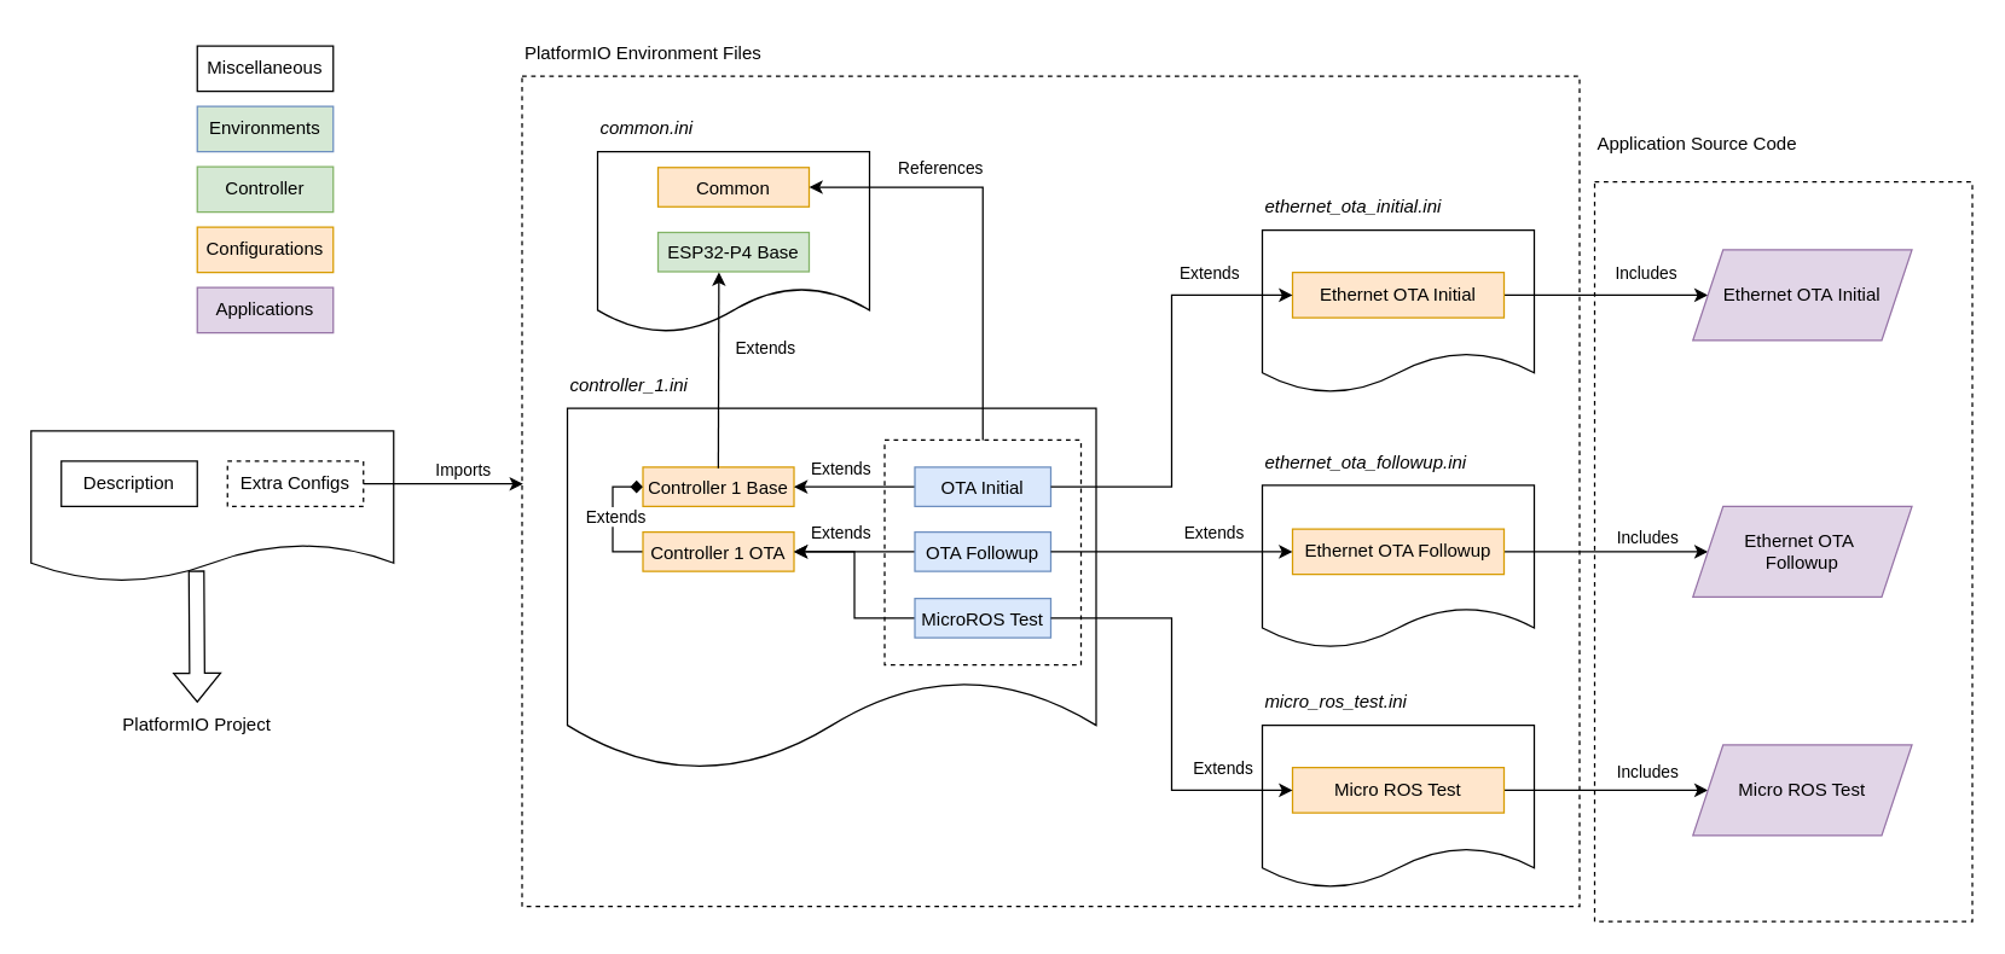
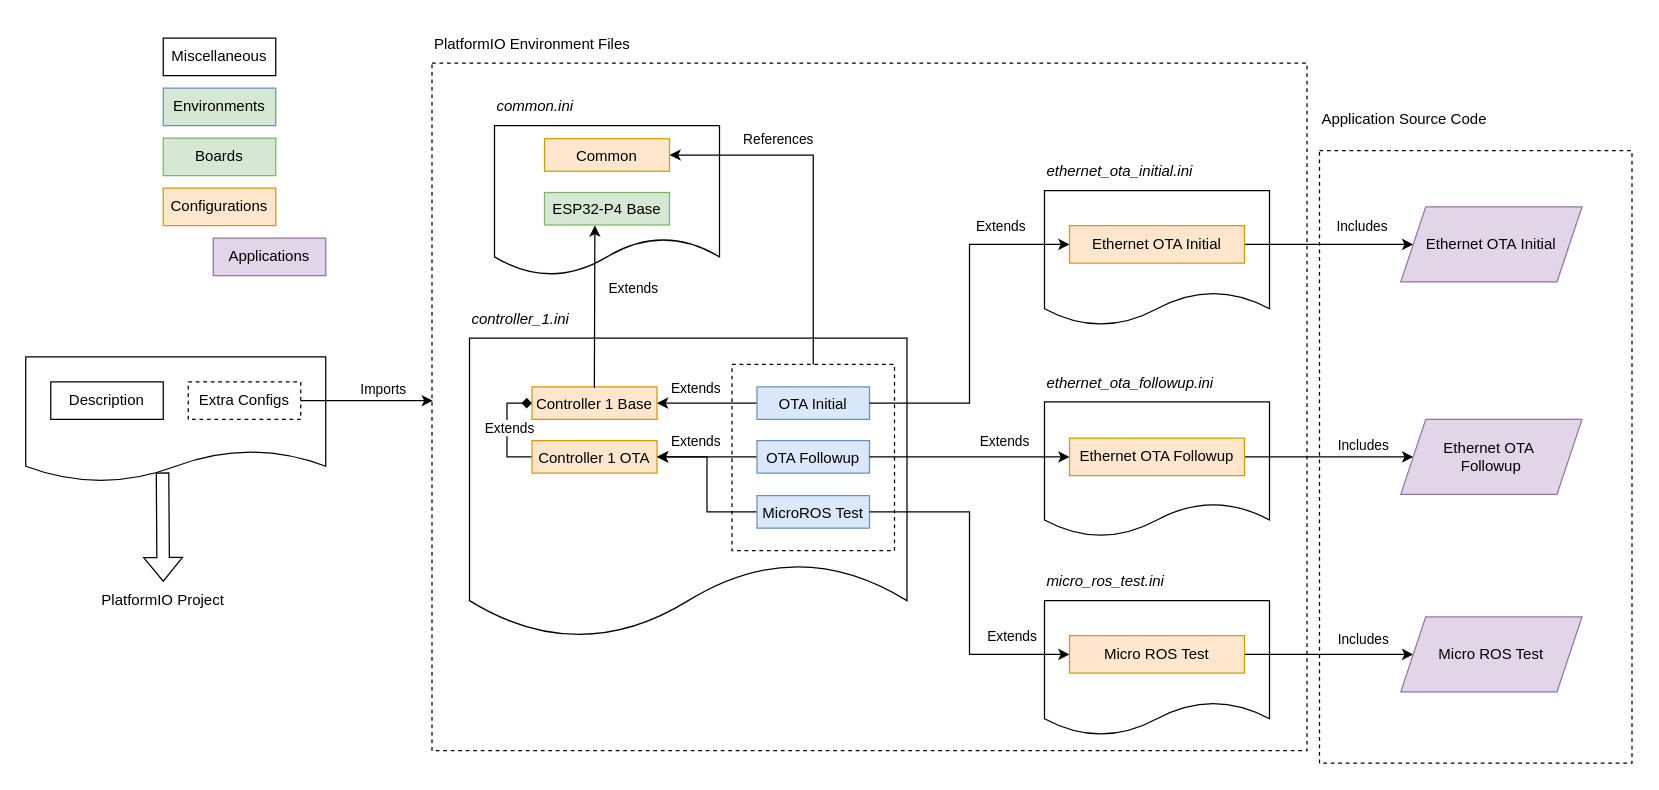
- <mxCell id="5" value="Controller" style="rounded=0;whiteSpace=wrap;html=1;fillColor=#d5e8d4;strokeColor=#82b366;" parent="1" vertex="1"><mxGeometry x="130" y="110" width="90" height="30" as="geometry" /></mxCell>
+ <mxCell id="5" value="Boards" style="rounded=0;whiteSpace=wrap;html=1;fillColor=#d5e8d4;strokeColor=#82b366;" parent="1" vertex="1"><mxGeometry x="130" y="110" width="90" height="30" as="geometry" /></mxCell>
- <mxCell id="25" value="Applications" style="rounded=0;whiteSpace=wrap;html=1;fillColor=#e1d5e7;strokeColor=#9673a6;" parent="1" vertex="1"><mxGeometry x="130" y="190" width="90" height="30" as="geometry" /></mxCell>
+ <mxCell id="25" value="Applications" style="rounded=0;whiteSpace=wrap;html=1;fillColor=#e1d5e7;strokeColor=#9673a6;" parent="1" vertex="1"><mxGeometry x="170" y="190" width="90" height="30" as="geometry" /></mxCell>
